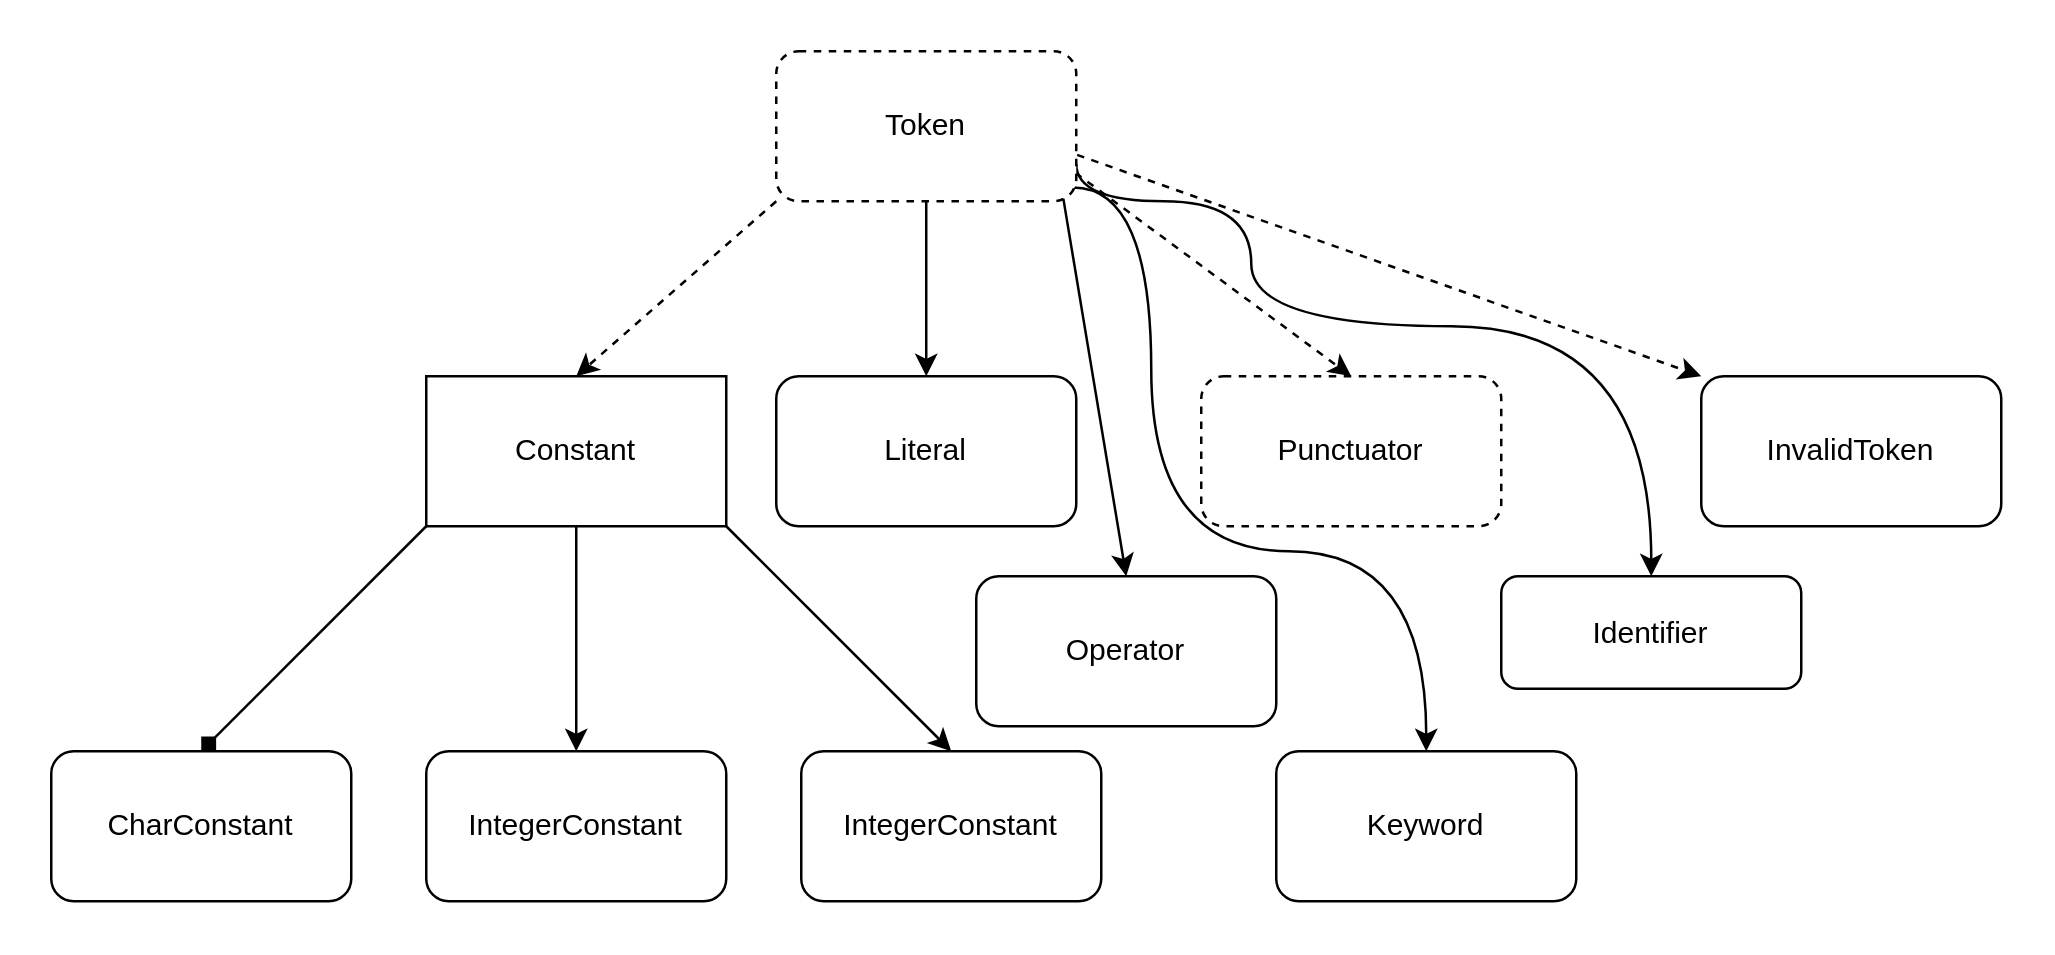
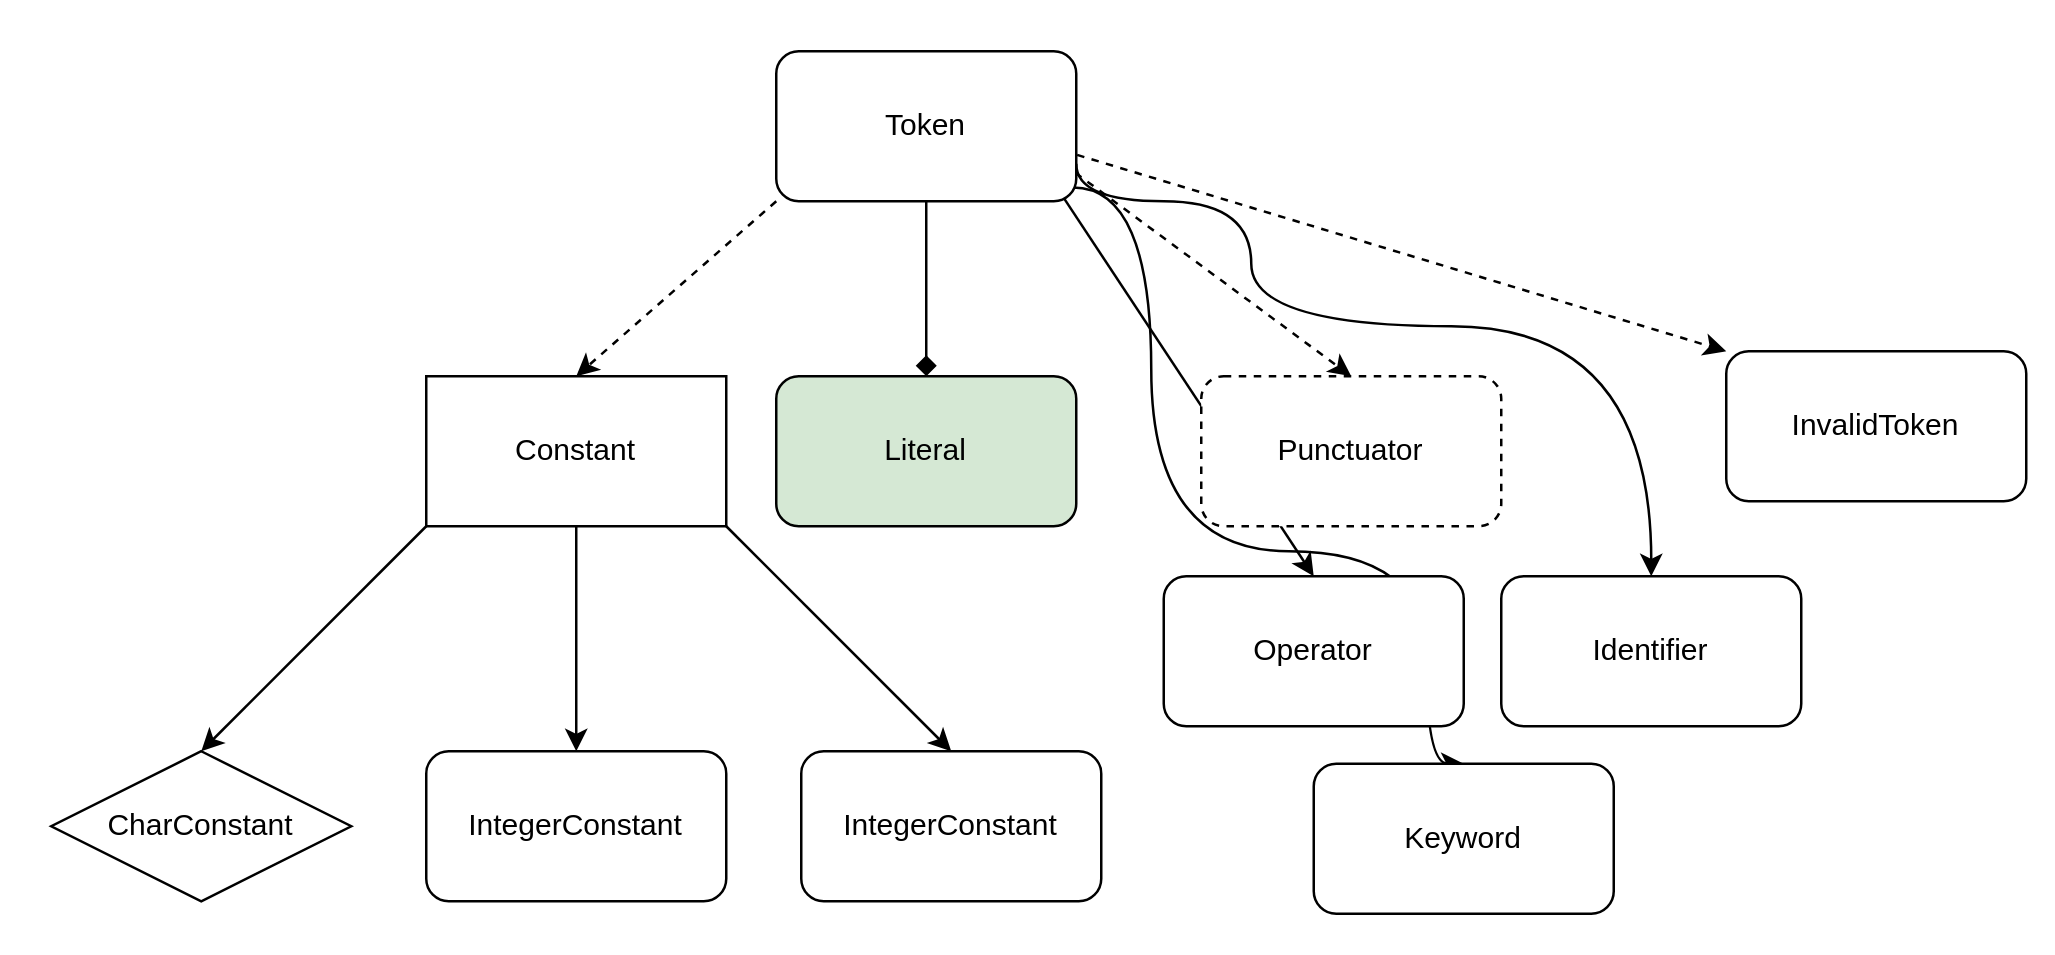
- <mxCell id="9" value="Token" style="rounded=1;whiteSpace=wrap;html=1;dashed=1;" vertex="1" parent="1"><mxGeometry x="310" y="20" width="120" height="60" as="geometry" /></mxCell>
+ <mxCell id="9" value="Token" style="rounded=1;whiteSpace=wrap;html=1;" vertex="1" parent="1"><mxGeometry x="310" y="20" width="120" height="60" as="geometry" /></mxCell>
- <mxCell id="3" style="edgeStyle=orthogonalEdgeStyle;rounded=0;orthogonalLoop=1;jettySize=auto;html=1;entryX=0.5;entryY=0;entryDx=0;entryDy=0;" edge="1" parent="1" source="9" target="17"><mxGeometry relative="1" as="geometry" /></mxCell>
+ <mxCell id="3" style="edgeStyle=orthogonalEdgeStyle;rounded=0;orthogonalLoop=1;jettySize=auto;html=1;entryX=0.5;entryY=0;entryDx=0;entryDy=0;endArrow=diamond;" edge="1" parent="1" source="9" target="17"><mxGeometry relative="1" as="geometry" /></mxCell>
- <mxCell id="17" value="Literal" style="rounded=1;whiteSpace=wrap;html=1;" vertex="1" parent="1"><mxGeometry x="310" y="150" width="120" height="60" as="geometry" /></mxCell>
+ <mxCell id="17" value="Literal" style="rounded=1;whiteSpace=wrap;html=1;fillColor=#d5e8d4;" vertex="1" parent="1"><mxGeometry x="310" y="150" width="120" height="60" as="geometry" /></mxCell>
- <mxCell id="22" value="InvalidToken" style="rounded=1;whiteSpace=wrap;html=1;" vertex="1" parent="1"><mxGeometry x="680" y="150" width="120" height="60" as="geometry" /></mxCell>
+ <mxCell id="22" value="InvalidToken" style="rounded=1;whiteSpace=wrap;html=1;" vertex="1" parent="1"><mxGeometry x="690" y="140" width="120" height="60" as="geometry" /></mxCell>
- <mxCell id="21" value="Identifier" style="rounded=1;whiteSpace=wrap;html=1;" vertex="1" parent="1"><mxGeometry x="600" y="230" width="120" height="45" as="geometry" /></mxCell>
+ <mxCell id="21" value="Identifier" style="rounded=1;whiteSpace=wrap;html=1;" vertex="1" parent="1"><mxGeometry x="600" y="230" width="120" height="60" as="geometry" /></mxCell>
- <mxCell id="18" value="Operator" style="rounded=1;whiteSpace=wrap;html=1;" vertex="1" parent="1"><mxGeometry x="390" y="230" width="120" height="60" as="geometry" /></mxCell>
+ <mxCell id="18" value="Operator" style="rounded=1;whiteSpace=wrap;html=1;" vertex="1" parent="1"><mxGeometry x="465" y="230" width="120" height="60" as="geometry" /></mxCell>
- <mxCell id="10" style="rounded=0;orthogonalLoop=1;jettySize=auto;html=1;exitX=0;exitY=1;exitDx=0;exitDy=0;entryX=0.5;entryY=0;entryDx=0;entryDy=0;endArrow=diamond;" edge="1" parent="1" source="13" target="14"><mxGeometry relative="1" as="geometry" /></mxCell>
+ <mxCell id="10" style="rounded=0;orthogonalLoop=1;jettySize=auto;html=1;exitX=0;exitY=1;exitDx=0;exitDy=0;entryX=0.5;entryY=0;entryDx=0;entryDy=0;" edge="1" parent="1" source="13" target="14"><mxGeometry relative="1" as="geometry" /></mxCell>
- <mxCell id="14" value="CharConstant" style="rounded=1;whiteSpace=wrap;html=1;" vertex="1" parent="1"><mxGeometry x="20" y="300" width="120" height="60" as="geometry" /></mxCell>
+ <mxCell id="14" value="CharConstant" style="rhombus;whiteSpace=wrap;html=1;" vertex="1" parent="1"><mxGeometry x="20" y="300" width="120" height="60" as="geometry" /></mxCell>
- <mxCell id="19" value="Keyword" style="rounded=1;whiteSpace=wrap;html=1;" vertex="1" parent="1"><mxGeometry x="510" y="300" width="120" height="60" as="geometry" /></mxCell>
+ <mxCell id="19" value="Keyword" style="rounded=1;whiteSpace=wrap;html=1;" vertex="1" parent="1"><mxGeometry x="525" y="305" width="120" height="60" as="geometry" /></mxCell>
